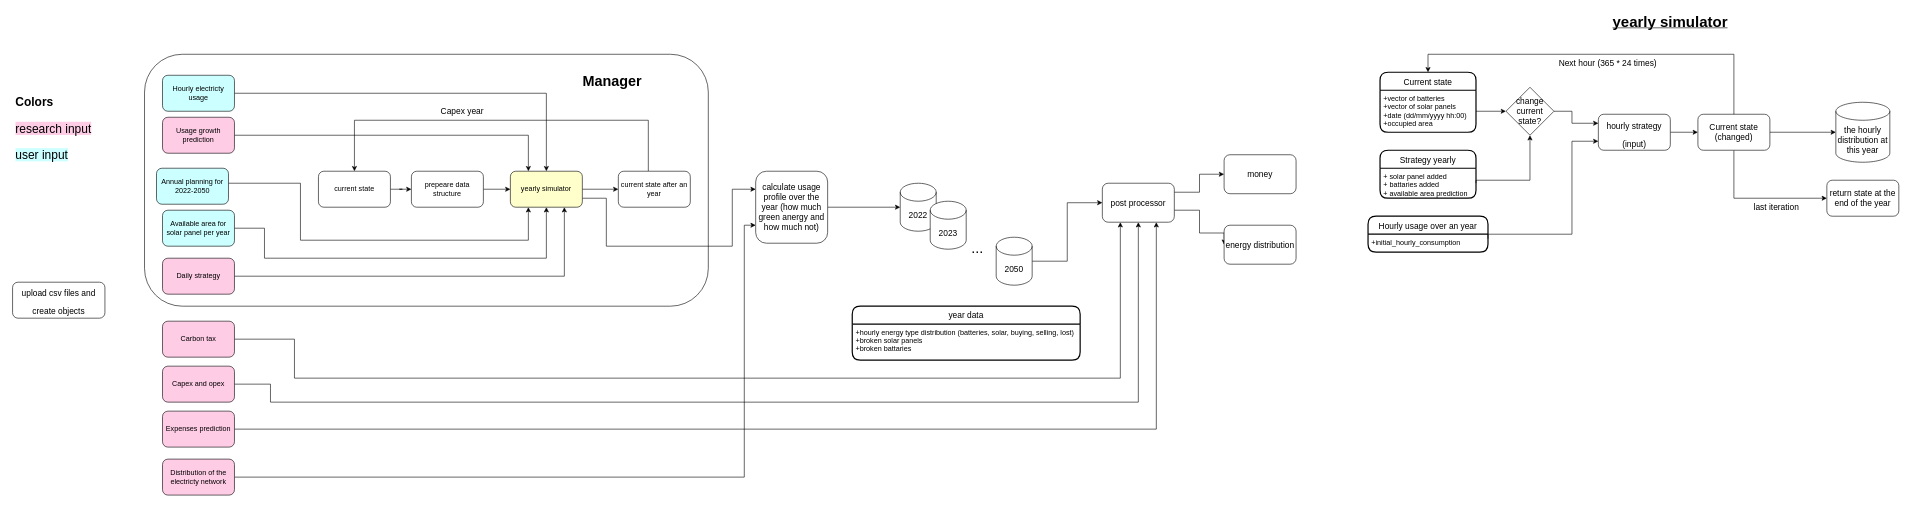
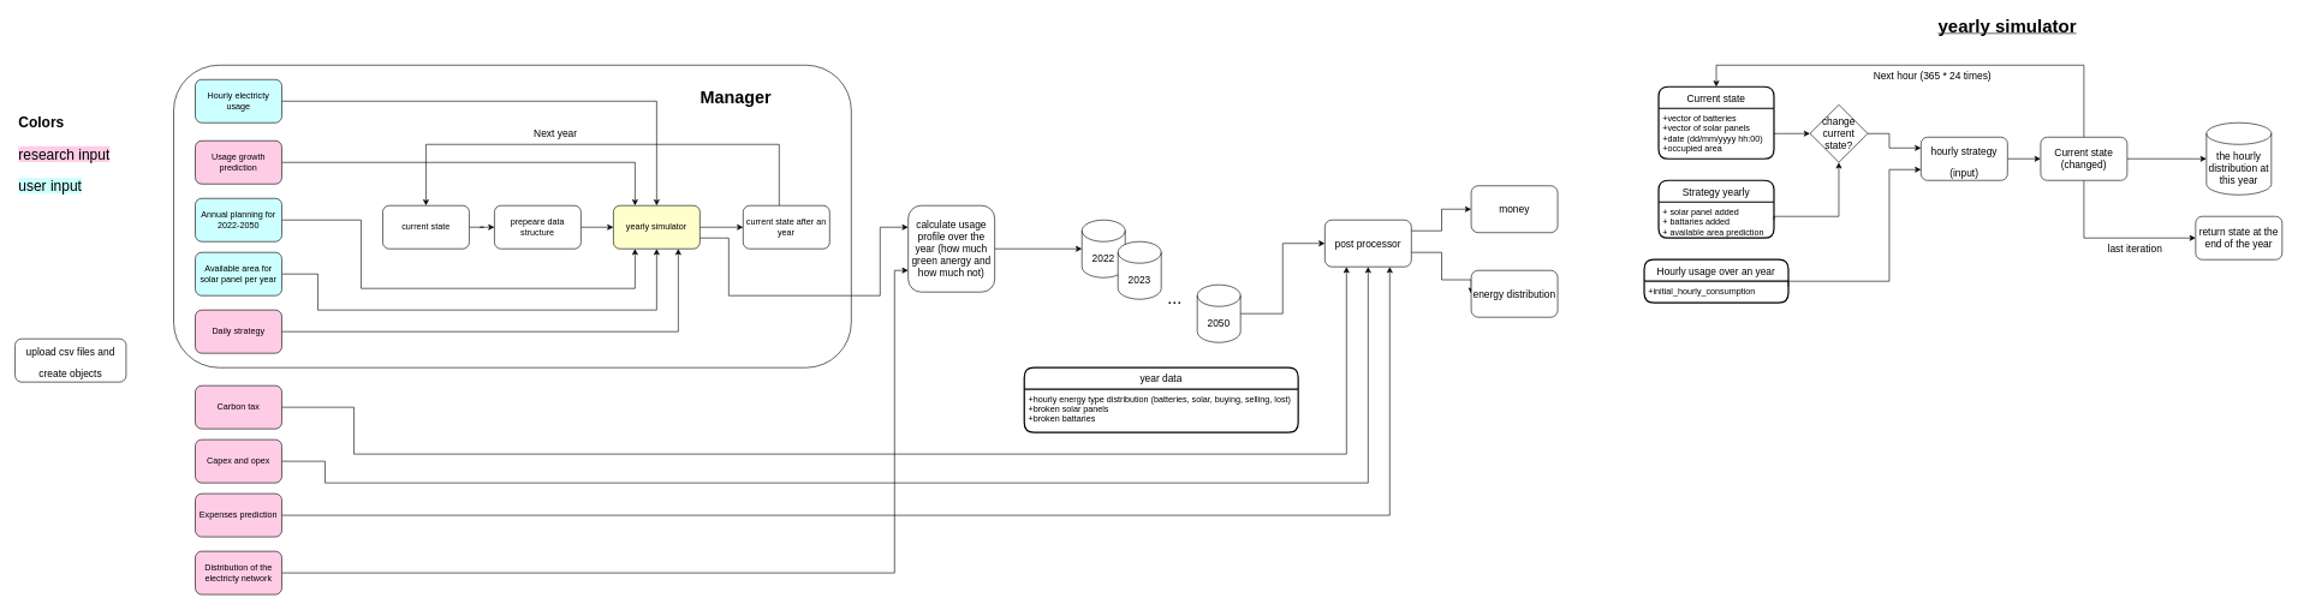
- <mxCell id="32" value="Hourly electricty usage" style="rounded=1;whiteSpace=wrap;html=1;fillColor=#CCFFFF;" vertex="1" parent="1"><mxGeometry x="270" y="125" width="120" height="60" as="geometry" /></mxCell>
+ <mxCell id="32" value="Hourly electricty usage" style="rounded=1;whiteSpace=wrap;html=1;fillColor=#CCFFFF;" vertex="1" parent="1"><mxGeometry x="270" y="110" width="120" height="60" as="geometry" /></mxCell>
- <mxCell id="52" value="Capex year" style="text;html=1;align=center;verticalAlign=middle;whiteSpace=wrap;rounded=0;labelBackgroundColor=none;fontSize=14;" vertex="1" parent="1"><mxGeometry x="720" y="170" width="100" height="30" as="geometry" /></mxCell>
+ <mxCell id="52" value="Next year" style="text;html=1;align=center;verticalAlign=middle;whiteSpace=wrap;rounded=0;labelBackgroundColor=none;fontSize=14;" vertex="1" parent="1"><mxGeometry x="720" y="170" width="100" height="30" as="geometry" /></mxCell>
- <mxCell id="36" value="Annual planning for 2022-2050" style="rounded=1;whiteSpace=wrap;html=1;fillColor=#CCFFFF;" vertex="1" parent="1"><mxGeometry x="260" y="280" width="120" height="60" as="geometry" /></mxCell>
+ <mxCell id="36" value="Annual planning for 2022-2050" style="rounded=1;whiteSpace=wrap;html=1;fillColor=#CCFFFF;" vertex="1" parent="1"><mxGeometry x="270" y="275" width="120" height="60" as="geometry" /></mxCell>
